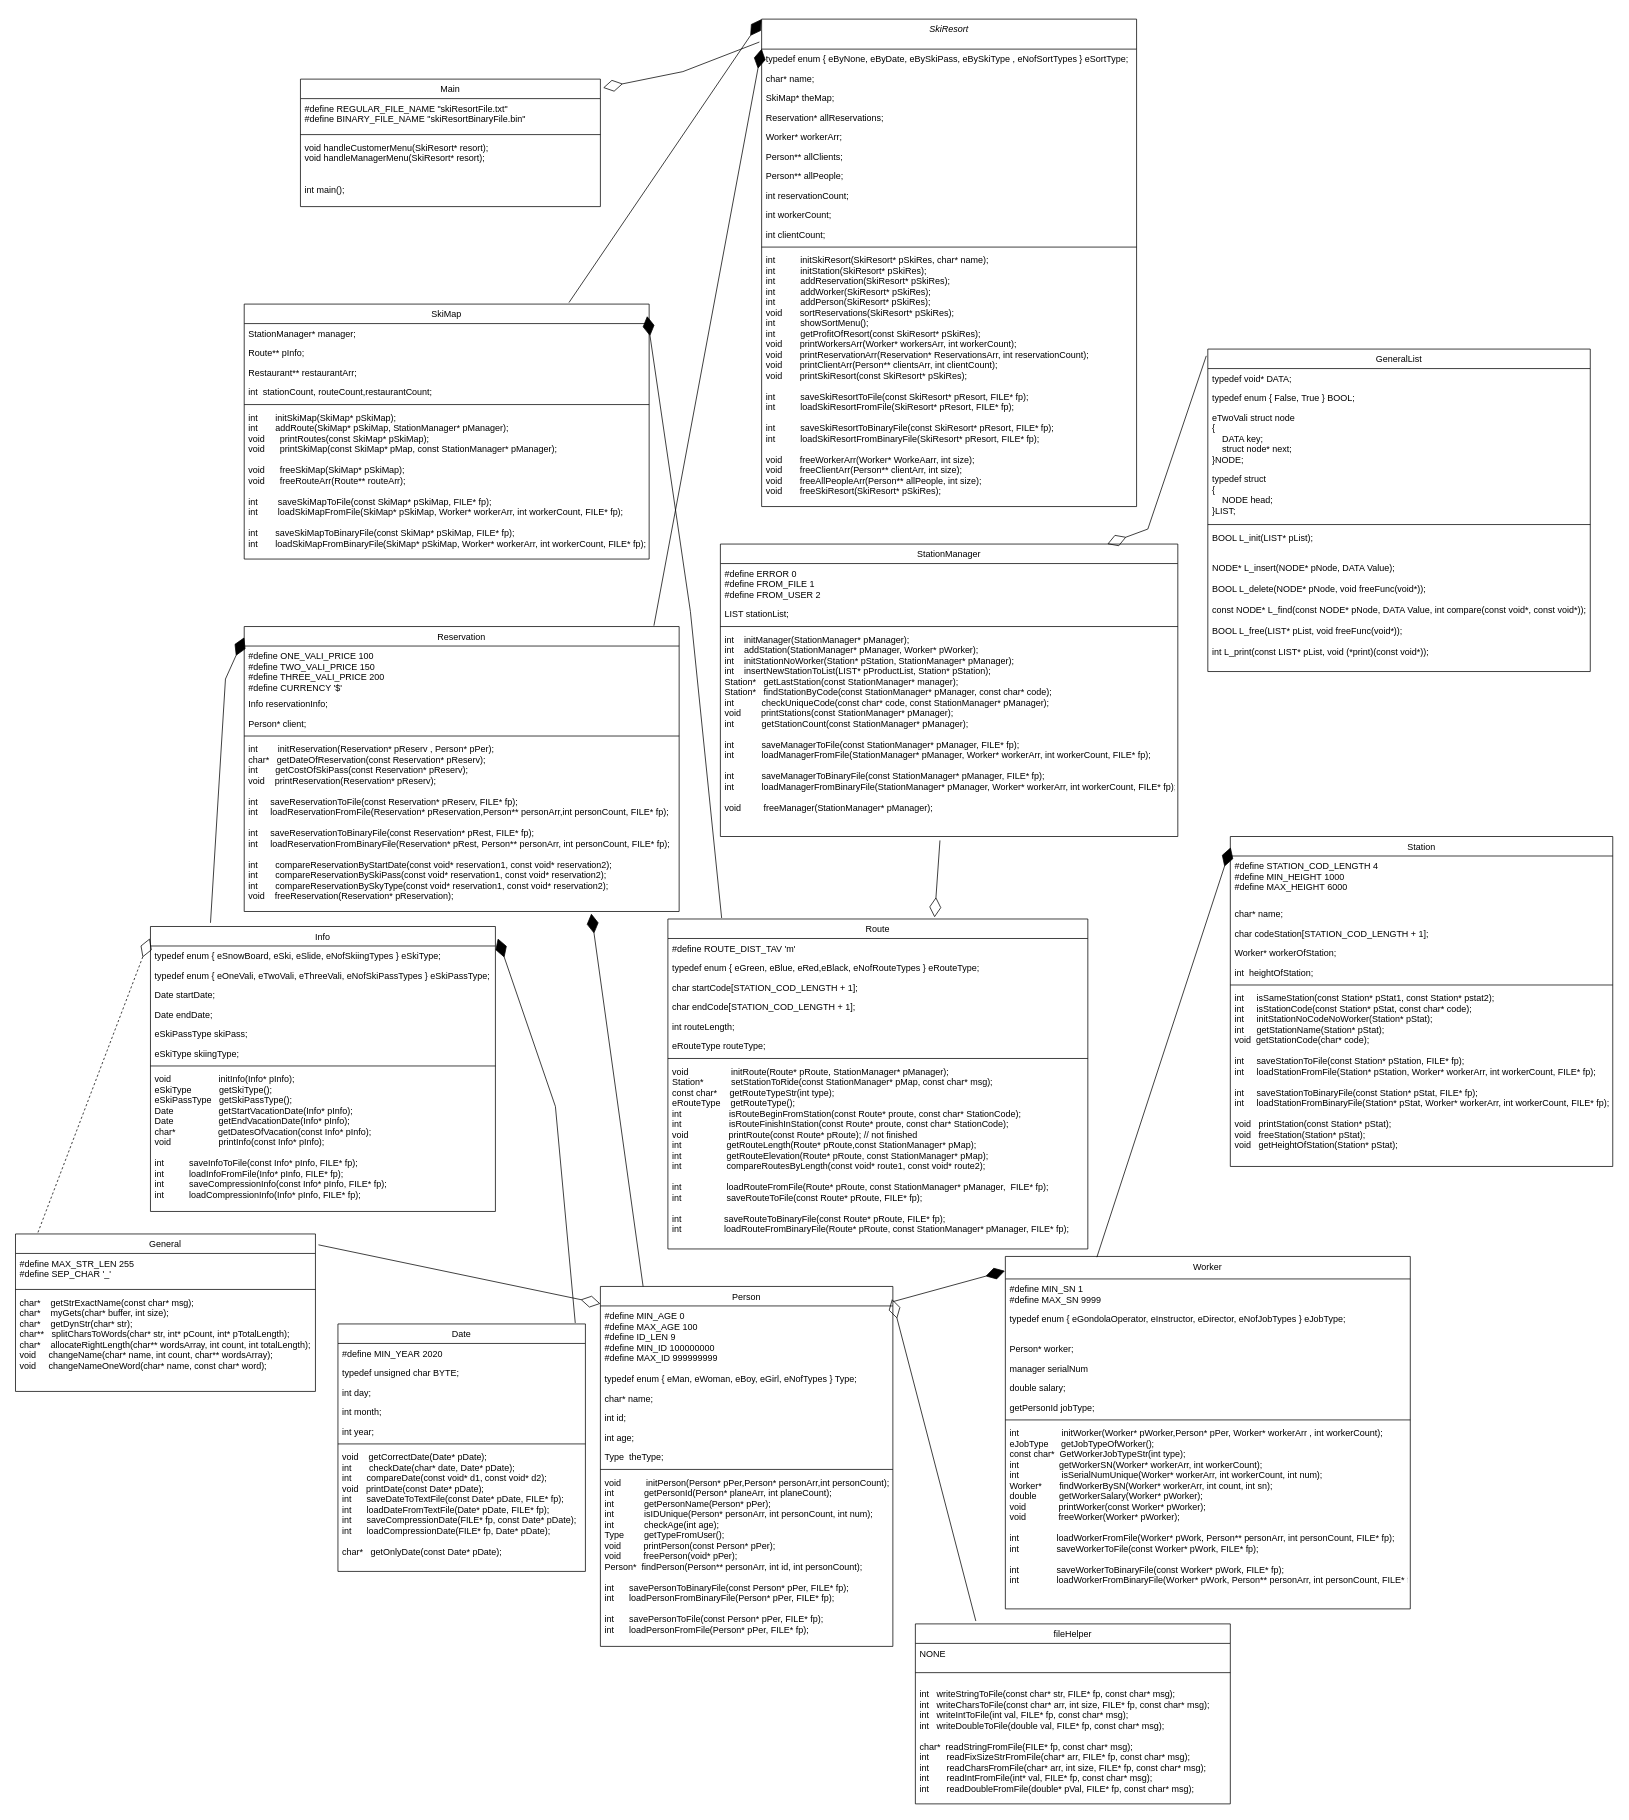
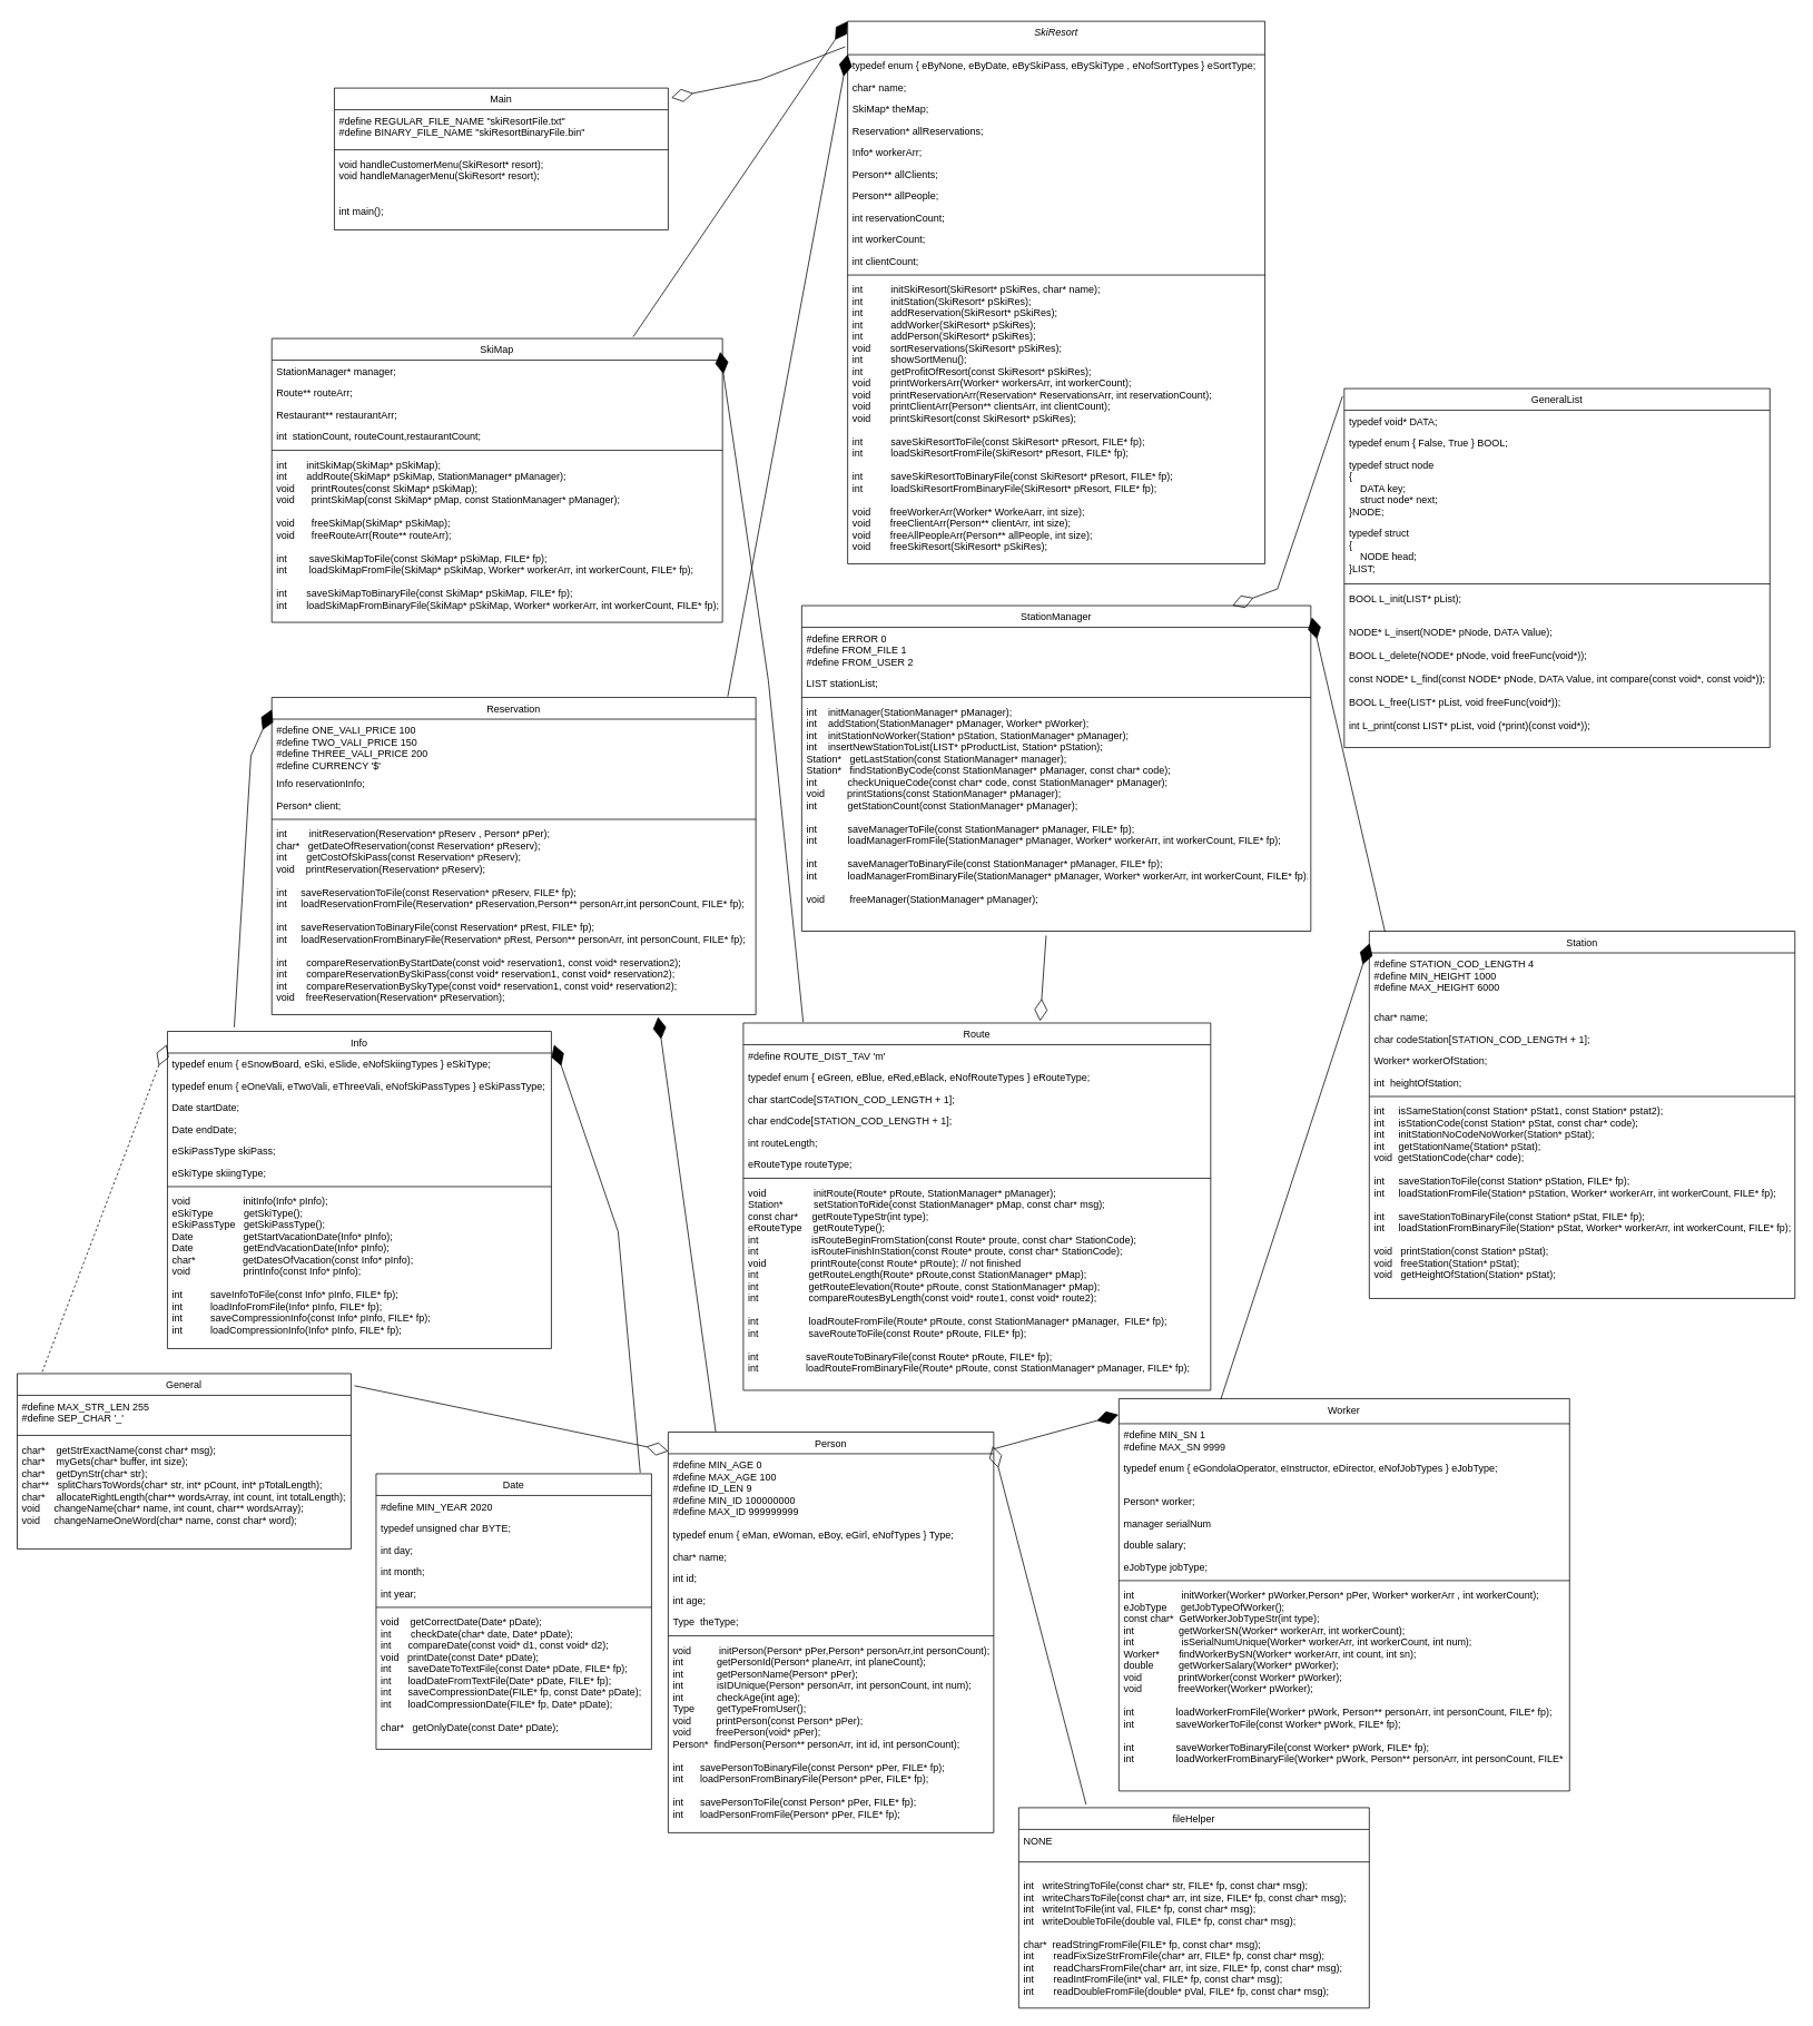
- <mxCell id="7" value="Worker* workerArr;" style="text;align=left;verticalAlign=top;spacingLeft=4;spacingRight=4;overflow=hidden;rotatable=0;points=[[0,0.5],[1,0.5]];portConstraint=eastwest;rounded=0;shadow=0;html=0;" parent="2" vertex="1"><mxGeometry y="144" width="500" height="26" as="geometry" /></mxCell>
+ <mxCell id="7" value="Info* workerArr;" style="text;align=left;verticalAlign=top;spacingLeft=4;spacingRight=4;overflow=hidden;rotatable=0;points=[[0,0.5],[1,0.5]];portConstraint=eastwest;rounded=0;shadow=0;html=0;" parent="2" vertex="1"><mxGeometry y="144" width="500" height="26" as="geometry" /></mxCell>
- <mxCell id="30" value="Route** pInfo; " style="text;align=left;verticalAlign=top;spacingLeft=4;spacingRight=4;overflow=hidden;rotatable=0;points=[[0,0.5],[1,0.5]];portConstraint=eastwest;rounded=0;shadow=0;html=0;" parent="28" vertex="1"><mxGeometry y="52" width="540" height="26" as="geometry" /></mxCell>
+ <mxCell id="30" value="Route** routeArr; " style="text;align=left;verticalAlign=top;spacingLeft=4;spacingRight=4;overflow=hidden;rotatable=0;points=[[0,0.5],[1,0.5]];portConstraint=eastwest;rounded=0;shadow=0;html=0;" parent="28" vertex="1"><mxGeometry y="52" width="540" height="26" as="geometry" /></mxCell>
- <mxCell id="23" value="eTwoVali struct node&#10;{&#10;    DATA&#09;&#09;&#09;key;&#10;    struct node* next;&#10;}NODE;" style="text;align=left;verticalAlign=top;spacingLeft=4;spacingRight=4;overflow=hidden;rotatable=0;points=[[0,0.5],[1,0.5]];portConstraint=eastwest;" parent="20" vertex="1"><mxGeometry y="78" width="510" height="82" as="geometry" /></mxCell>
+ <mxCell id="23" value="typedef struct node&#10;{&#10;    DATA&#09;&#09;&#09;key;&#10;    struct node* next;&#10;}NODE;" style="text;align=left;verticalAlign=top;spacingLeft=4;spacingRight=4;overflow=hidden;rotatable=0;points=[[0,0.5],[1,0.5]];portConstraint=eastwest;" parent="20" vertex="1"><mxGeometry y="78" width="510" height="82" as="geometry" /></mxCell>
+ <mxCell id="105" value="" style="endArrow=diamondThin;endFill=1;endSize=24;html=1;rounded=0;exitX=0.037;exitY=0.002;exitDx=0;exitDy=0;exitPerimeter=0;entryX=1.002;entryY=0.036;entryDx=0;entryDy=0;entryPerimeter=0;" parent="1" source="44" target="15" edge="1"><mxGeometry width="160" relative="1" as="geometry"><mxPoint x="1453" y="1171" as="sourcePoint" /><mxPoint x="1550" y="1160" as="targetPoint" /></mxGeometry></mxCell>
- <mxCell id="64" value="getPersonId jobType;" style="text;align=left;verticalAlign=top;spacingLeft=4;spacingRight=4;overflow=hidden;rotatable=0;points=[[0,0.5],[1,0.5]];portConstraint=eastwest;rounded=0;shadow=0;html=0;" parent="58" vertex="1"><mxGeometry y="188" width="540" height="26" as="geometry" /></mxCell>
+ <mxCell id="64" value="eJobType jobType;" style="text;align=left;verticalAlign=top;spacingLeft=4;spacingRight=4;overflow=hidden;rotatable=0;points=[[0,0.5],[1,0.5]];portConstraint=eastwest;rounded=0;shadow=0;html=0;" parent="58" vertex="1"><mxGeometry y="188" width="540" height="26" as="geometry" /></mxCell>
